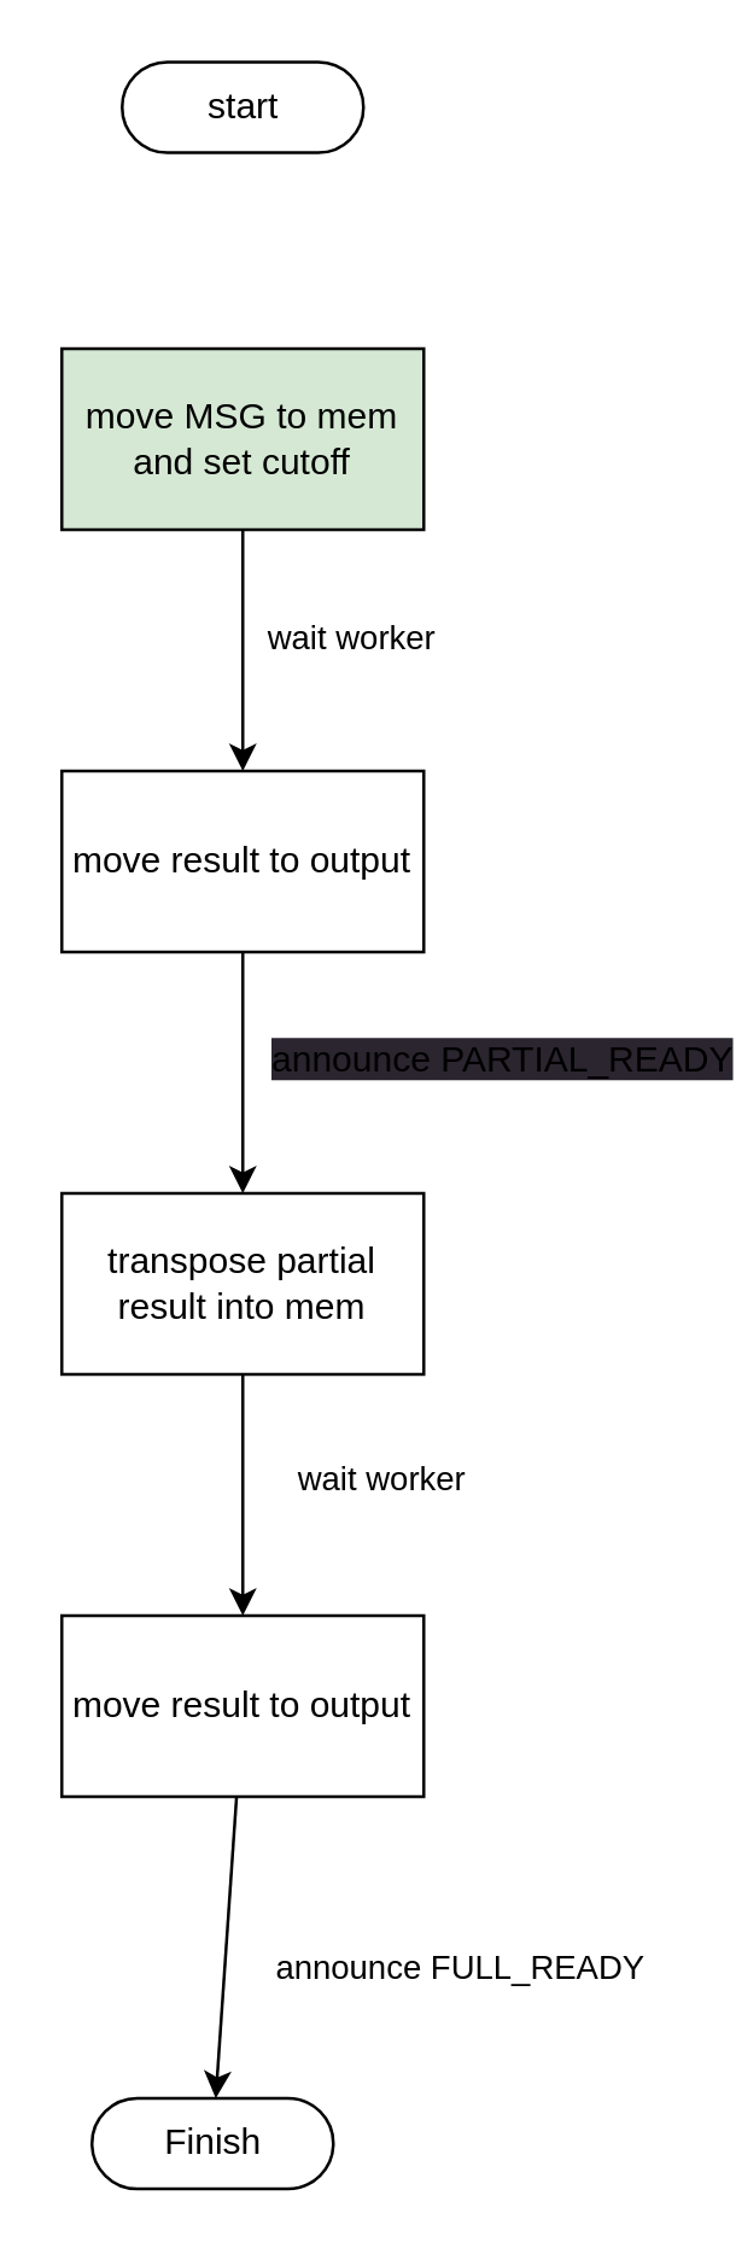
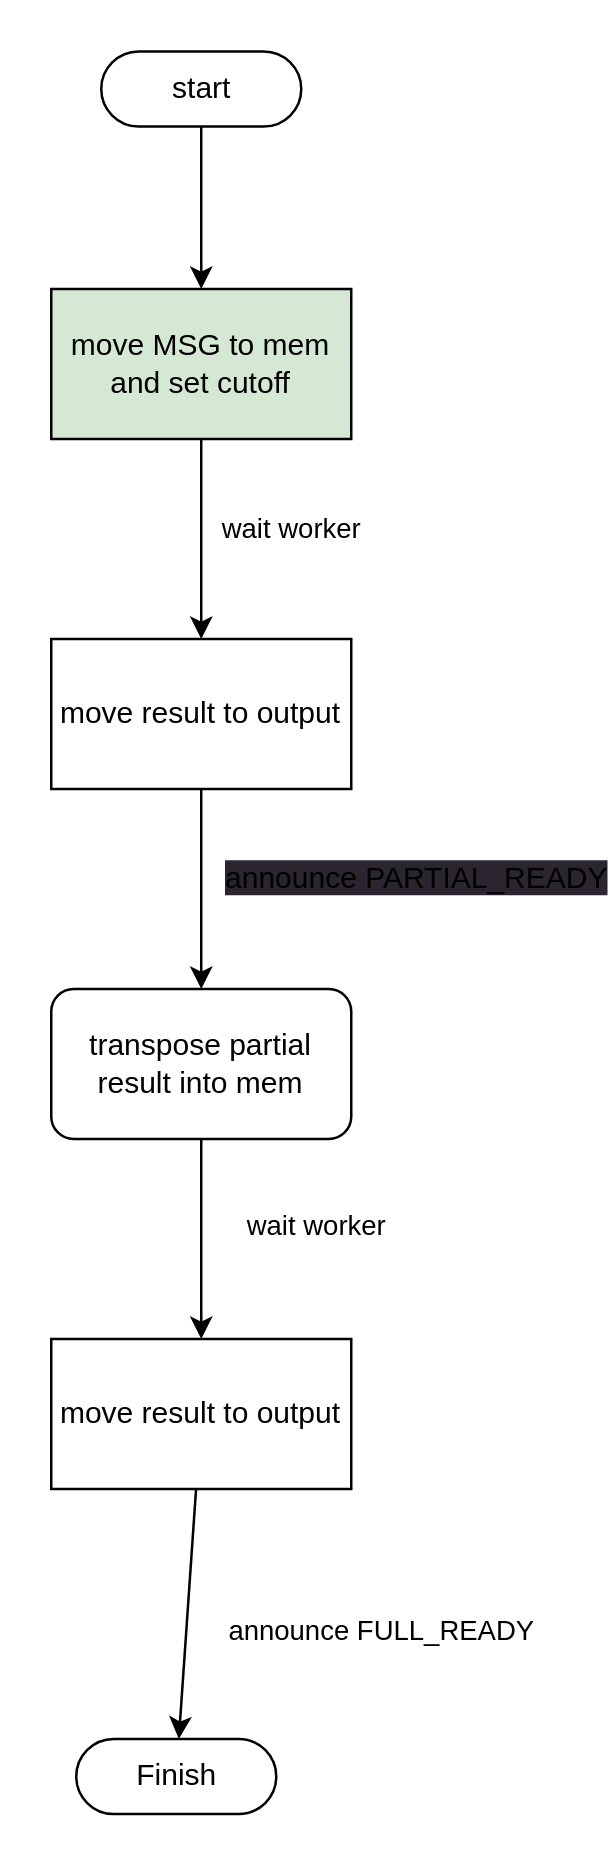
+ <mxCell id="2" value="" style="edgeStyle=none;html=1;" edge="1" parent="1" source="3" target="6"><mxGeometry relative="1" as="geometry" /></mxCell>
- <mxCell id="12" value="transpose partial result into mem" style="whiteSpace=wrap;html=1;dashed=0;" vertex="1" parent="1"><mxGeometry x="20" y="395" width="120" height="60" as="geometry" /></mxCell>
+ <mxCell id="12" value="transpose partial result into mem" style="whiteSpace=wrap;html=1;dashed=0;rounded=1;" vertex="1" parent="1"><mxGeometry x="20" y="395" width="120" height="60" as="geometry" /></mxCell>
